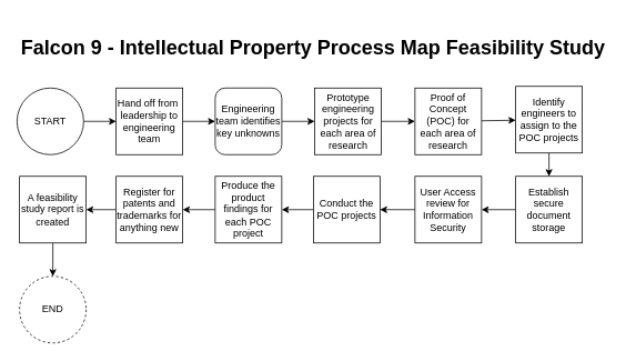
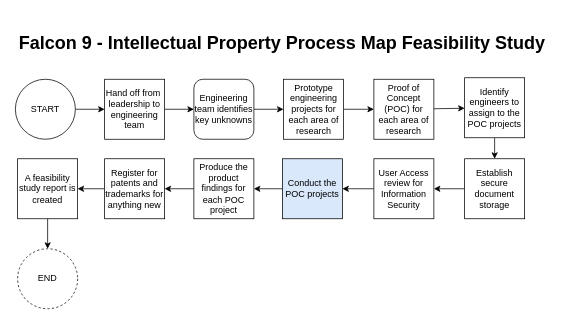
- <mxCell id="20" value="Conduct the POC projects" style="whiteSpace=wrap;html=1;aspect=fixed;" parent="1" vertex="1"><mxGeometry x="376" y="211" width="80" height="80" as="geometry" /></mxCell>
+ <mxCell id="20" value="Conduct the POC projects" style="whiteSpace=wrap;html=1;aspect=fixed;fillColor=#dae8fc;" parent="1" vertex="1"><mxGeometry x="376" y="211" width="80" height="80" as="geometry" /></mxCell>
